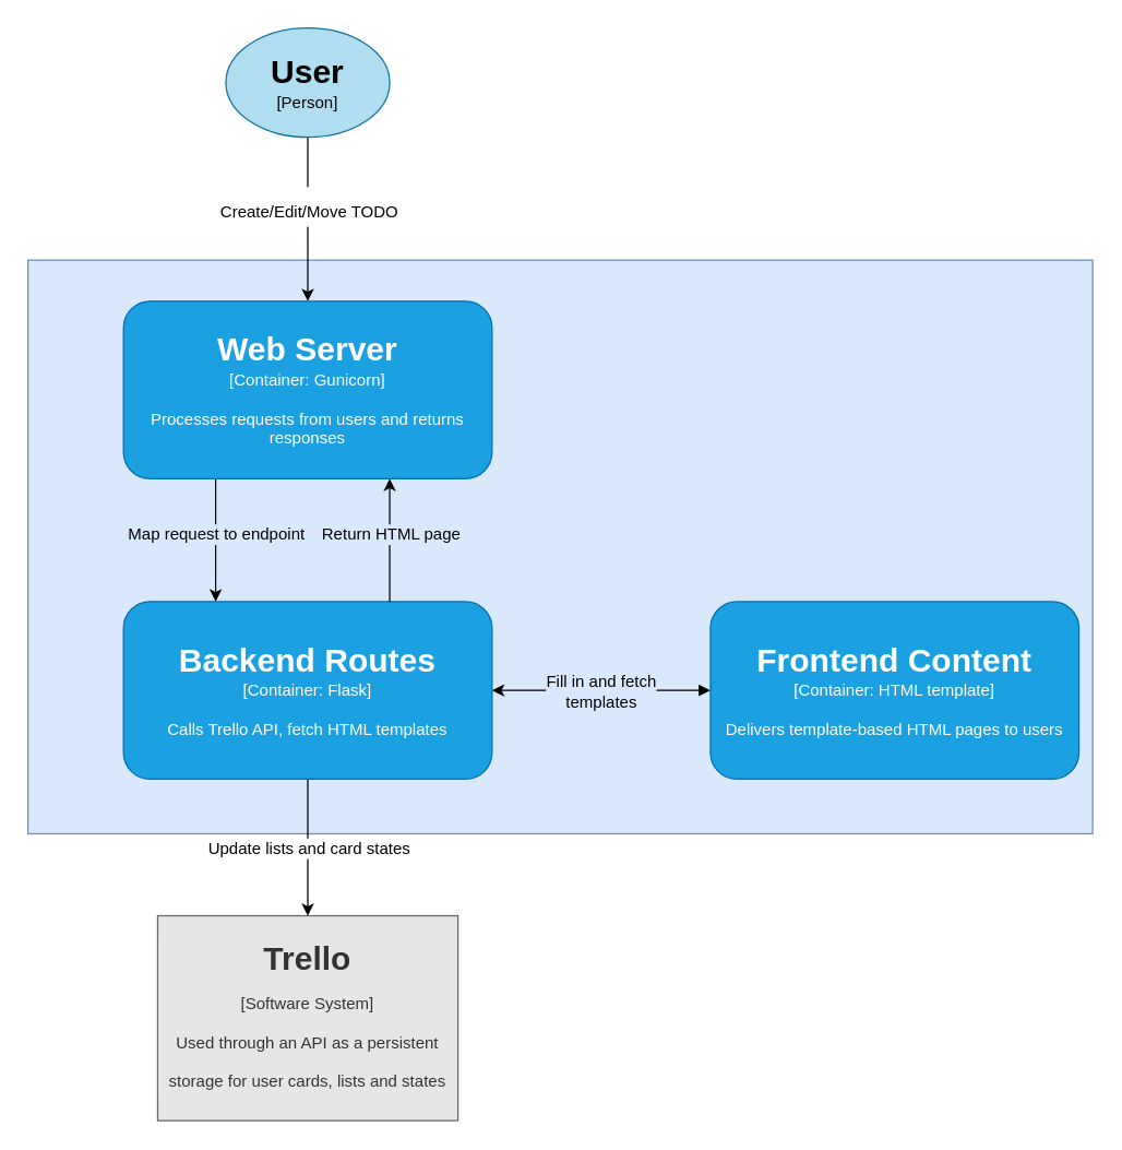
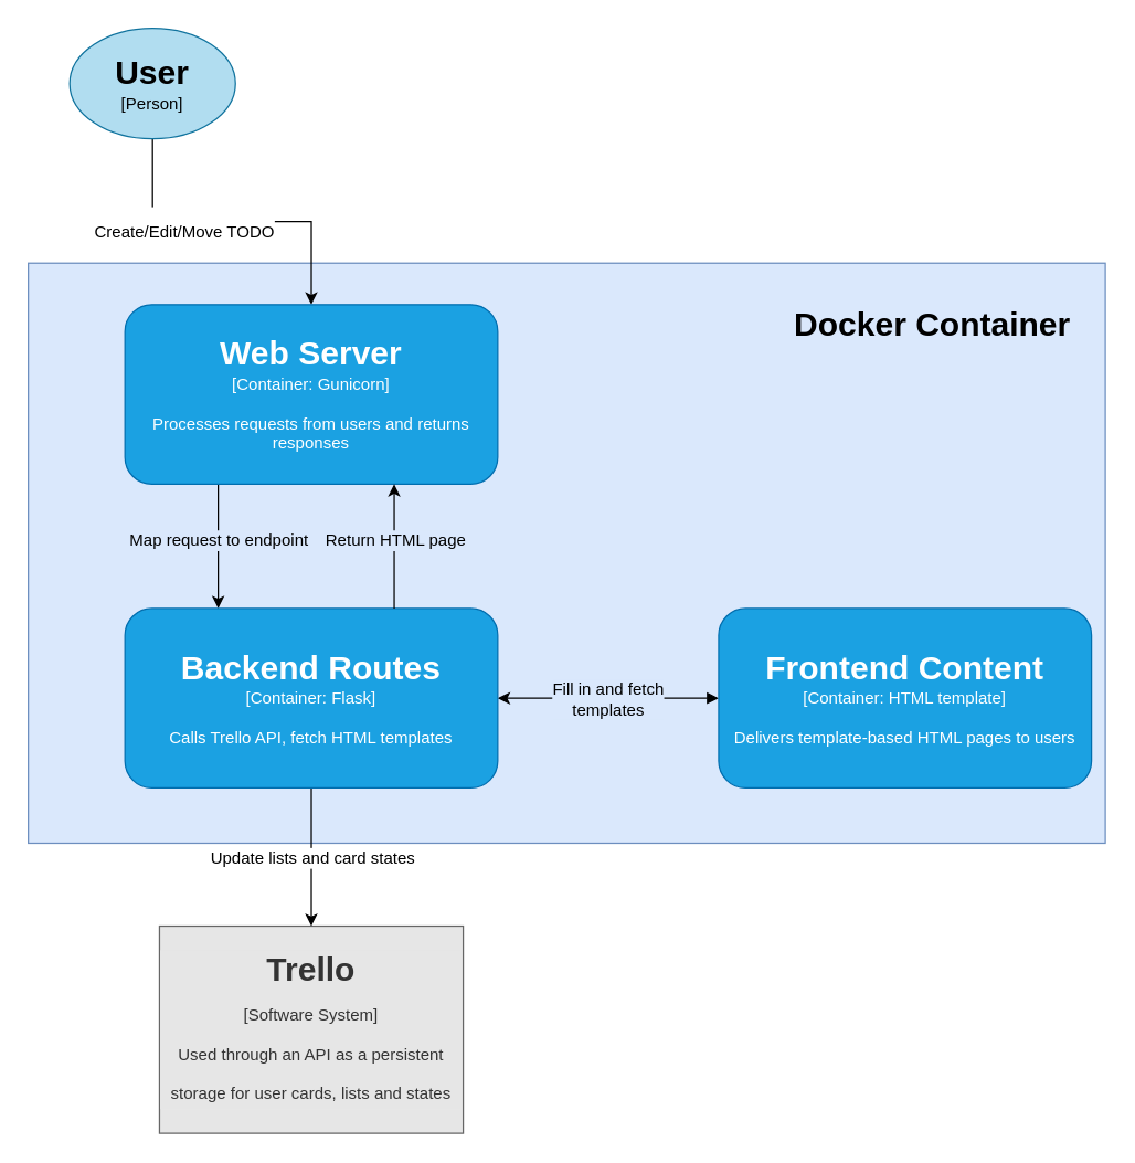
- <mxCell id="6" value="&lt;font size=&quot;1&quot;&gt;&lt;span style=&quot;font-size: 12px&quot;&gt;&lt;span style=&quot;font-weight: bold ; font-size: 24px&quot;&gt;User&lt;/span&gt;&lt;br&gt;[Person]&lt;br&gt;&lt;/span&gt;&lt;/font&gt;" style="ellipse;whiteSpace=wrap;html=1;labelBackgroundColor=none;fontSize=12;fillColor=#b1ddf0;strokeColor=#10739e;gradientColor=none;shadow=0;" vertex="1" parent="1"><mxGeometry x="165" y="20" width="120" height="80" as="geometry" /></mxCell>
+ <mxCell id="6" value="&lt;font size=&quot;1&quot;&gt;&lt;span style=&quot;font-size: 12px&quot;&gt;&lt;span style=&quot;font-weight: bold ; font-size: 24px&quot;&gt;User&lt;/span&gt;&lt;br&gt;[Person]&lt;br&gt;&lt;/span&gt;&lt;/font&gt;" style="ellipse;whiteSpace=wrap;html=1;labelBackgroundColor=none;fontSize=12;fillColor=#b1ddf0;strokeColor=#10739e;gradientColor=none;shadow=0;" vertex="1" parent="1"><mxGeometry x="50" y="20" width="120" height="80" as="geometry" /></mxCell>
+ <mxCell id="16" value="&lt;font style=&quot;font-size: 24px&quot;&gt;&lt;b&gt;Docker Container&lt;/b&gt;&lt;/font&gt;" style="text;html=1;strokeColor=none;fillColor=none;align=center;verticalAlign=middle;whiteSpace=wrap;rounded=0;fontSize=12;" vertex="1" parent="1"><mxGeometry x="570" y="220" width="210" height="30" as="geometry" /></mxCell>
